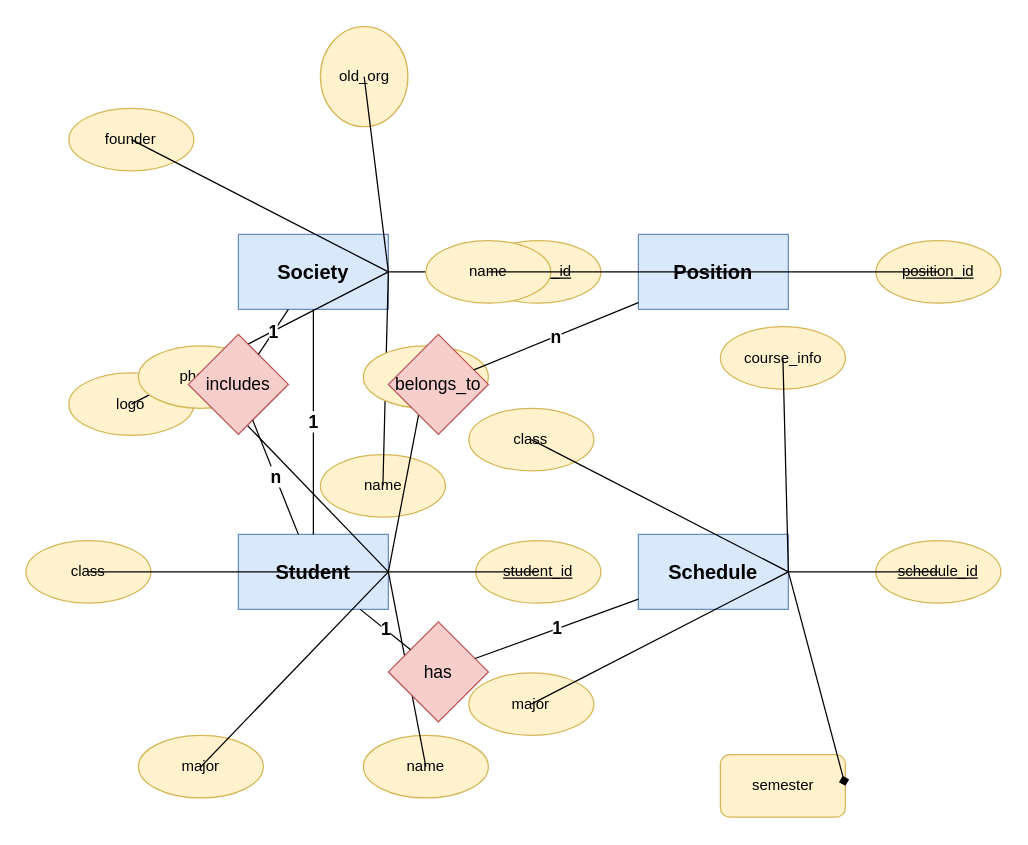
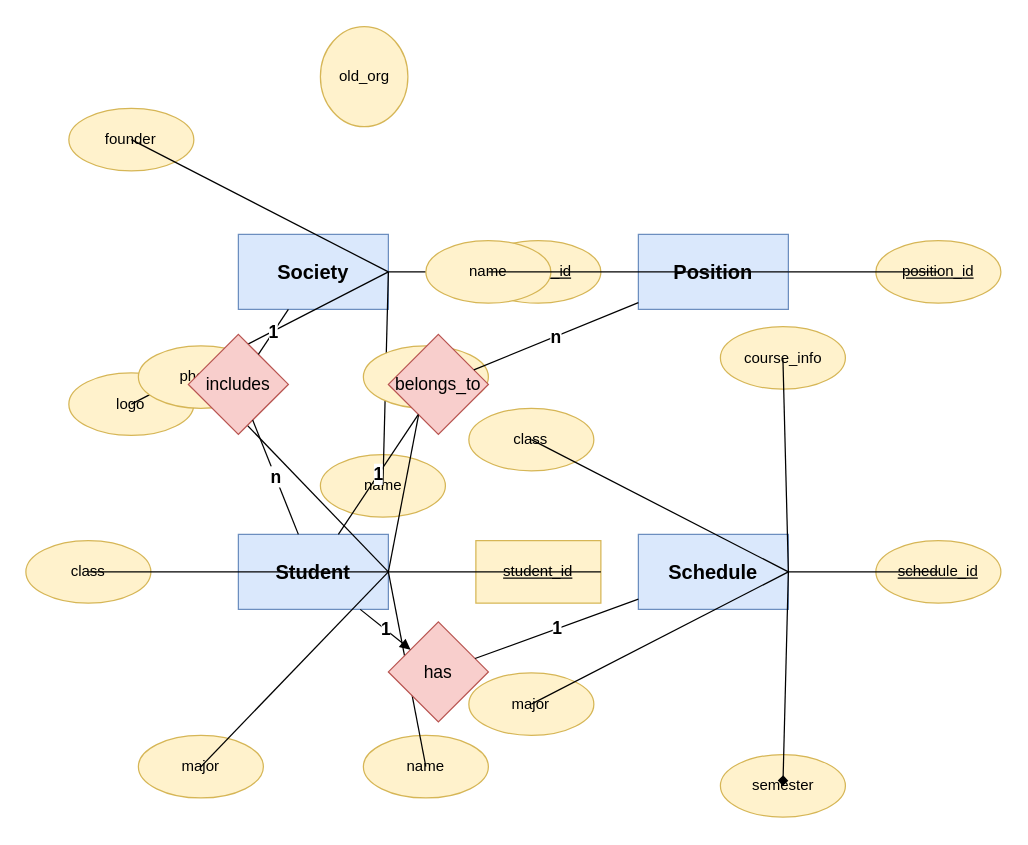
- <mxCell id="12" style="endArrow=none;html=1;rounded=0;exitX=0.5;exitY=0.5;exitDx=0;exitDy=0;entryX=0.5;entryY=0.5;entryDx=0;entryDy=0;" edge="1" parent="1" source="2" target="11"><mxGeometry relative="1" as="geometry" /></mxCell>
- <mxCell id="43" value="1" style="endArrow=none;html=1;rounded=0;fontSize=14;fontStyle=1;labelBackgroundColor=#FFFFFF;" edge="1" parent="1" source="18" target="2"><mxGeometry relative="1" as="geometry" /></mxCell>
+ <mxCell id="43" value="1" style="endArrow=none;html=1;rounded=0;fontSize=14;fontStyle=1;labelBackgroundColor=#FFFFFF;" edge="1" parent="1" source="18" target="42"><mxGeometry relative="1" as="geometry" /></mxCell>
- <mxCell id="19" value="student_id" style="ellipse;whiteSpace=wrap;html=1;fillColor=#fff2cc;strokeColor=#d6b656;fontStyle=4;" vertex="1" parent="1"><mxGeometry x="380" y="432" width="100" height="50" as="geometry" /></mxCell>
+ <mxCell id="19" value="student_id" style="whiteSpace=wrap;html=1;fillColor=#fff2cc;strokeColor=#d6b656;fontStyle=4;rounded=0;" vertex="1" parent="1"><mxGeometry x="380" y="432" width="100" height="50" as="geometry" /></mxCell>
- <mxCell id="49" value="1" style="endArrow=none;html=1;rounded=0;fontSize=14;fontStyle=1;labelBackgroundColor=#FFFFFF;" edge="1" parent="1" source="18" target="48"><mxGeometry relative="1" as="geometry" /></mxCell>
+ <mxCell id="49" value="1" style="endArrow=block;html=1;rounded=0;fontSize=14;fontStyle=1;labelBackgroundColor=#FFFFFF;" edge="1" parent="1" source="18" target="48"><mxGeometry relative="1" as="geometry" /></mxCell>
- <mxCell id="34" value="semester" style="whiteSpace=wrap;html=1;fillColor=#fff2cc;strokeColor=#d6b656;rounded=1;" vertex="1" parent="1"><mxGeometry x="575.623" y="603.19" width="100" height="50" as="geometry" /></mxCell>
+ <mxCell id="34" value="semester" style="ellipse;whiteSpace=wrap;html=1;fillColor=#fff2cc;strokeColor=#d6b656;" vertex="1" parent="1"><mxGeometry x="575.623" y="603.19" width="100" height="50" as="geometry" /></mxCell>
